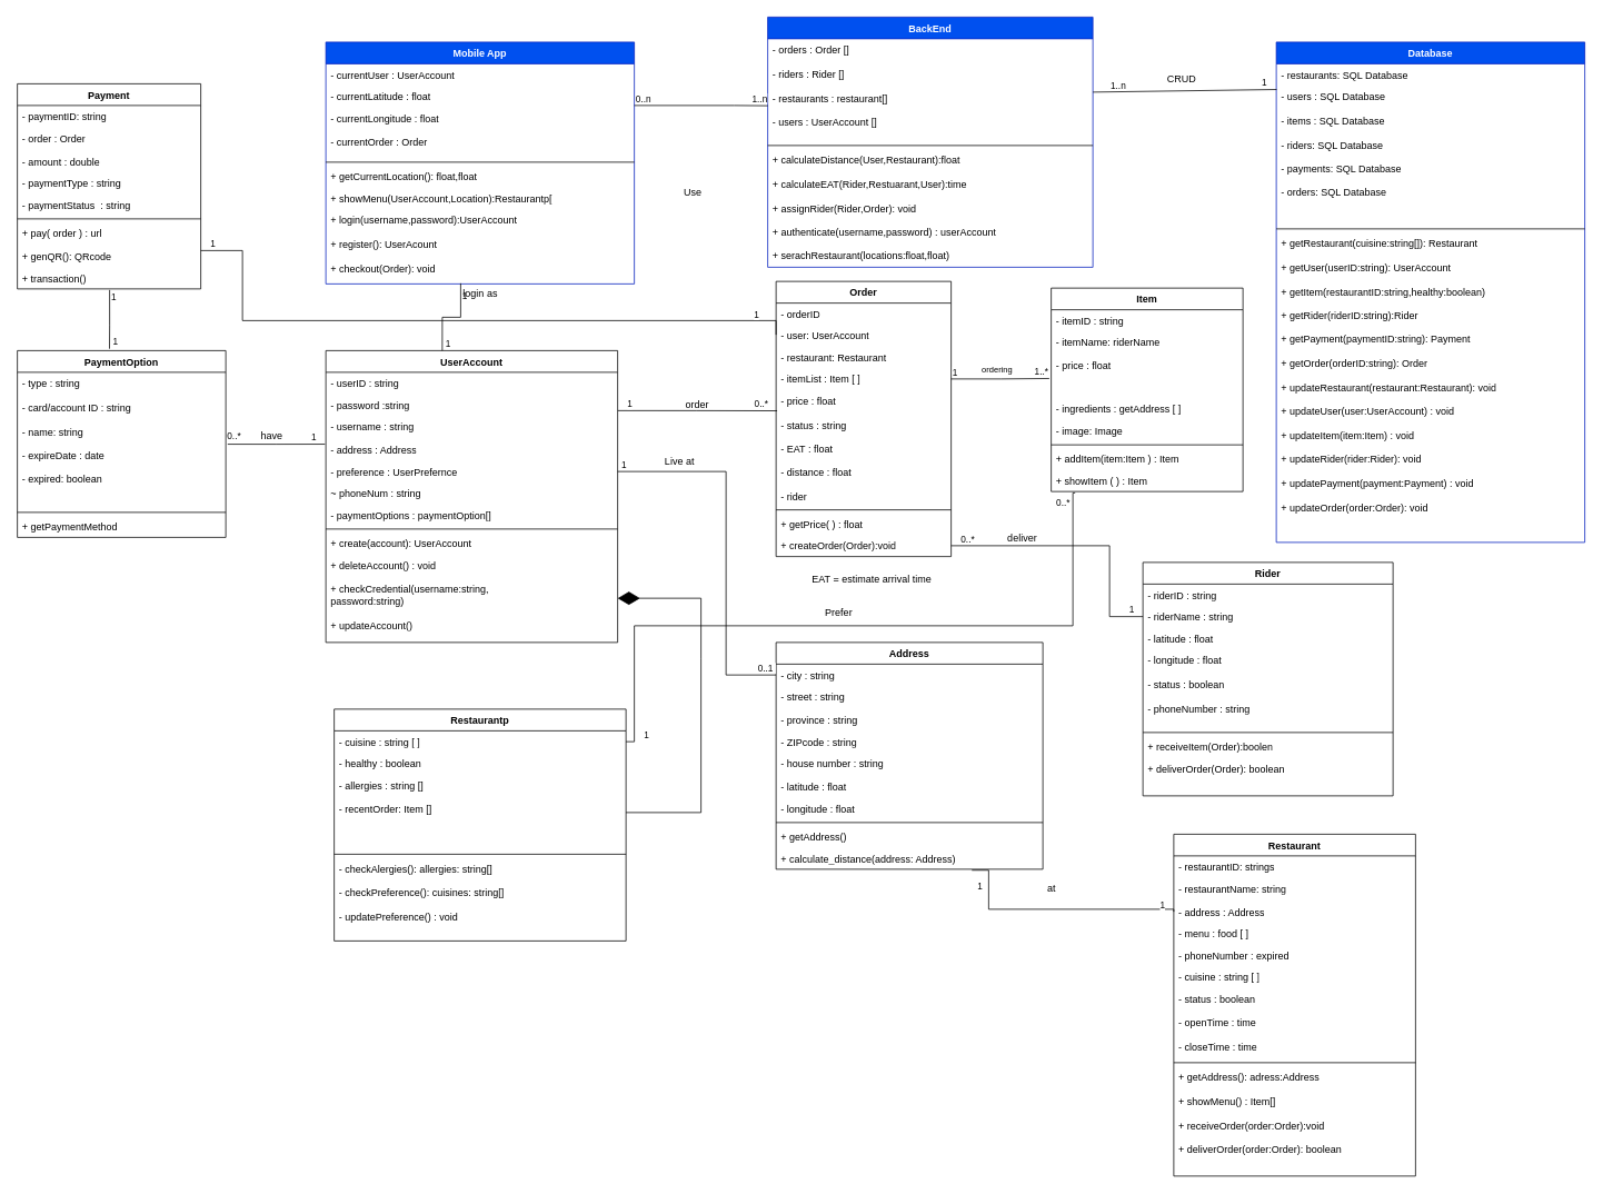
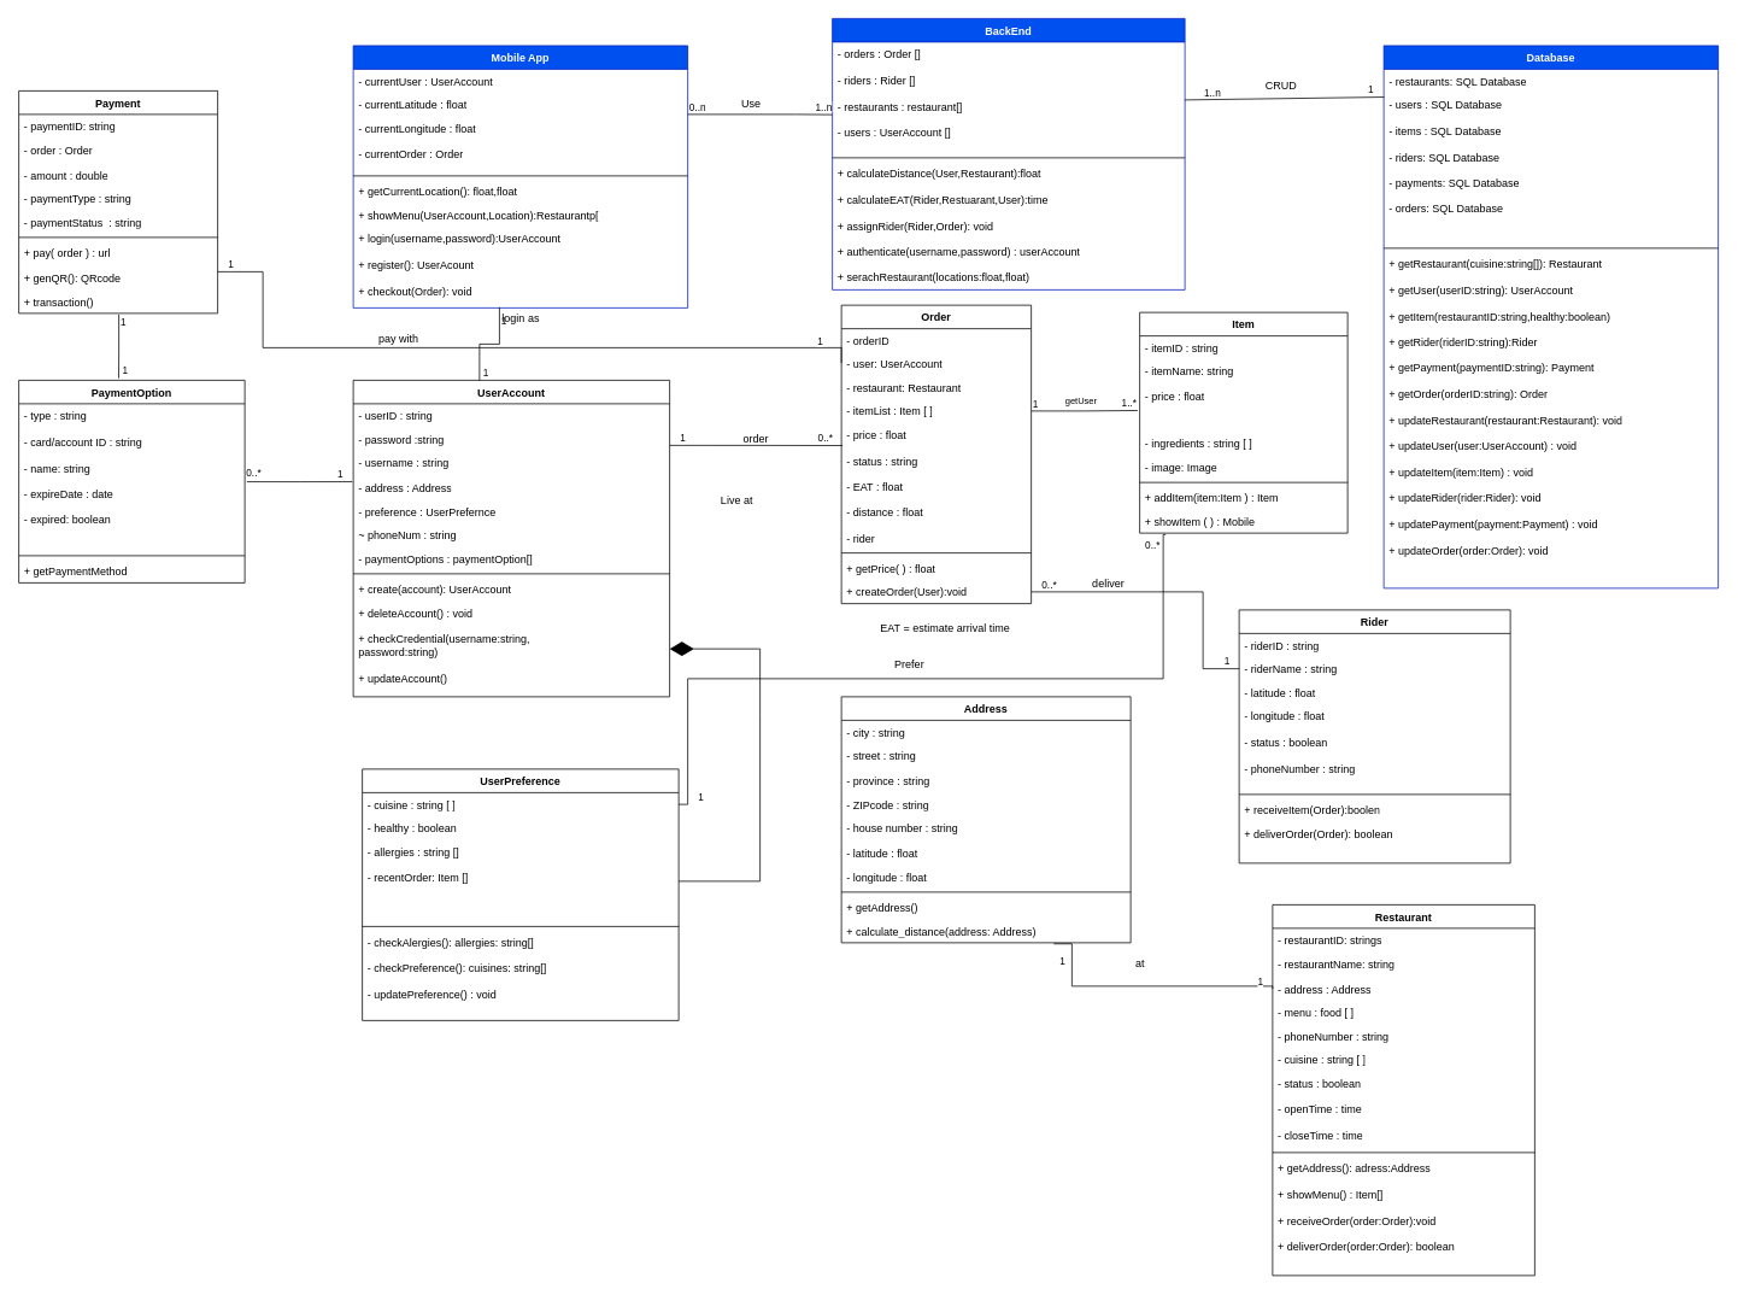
- <mxCell id="156" value="Use" style="text;html=1;align=center;verticalAlign=middle;resizable=0;points=[];autosize=1;strokeColor=none;fillColor=none;" vertex="1" parent="1"><mxGeometry x="805" y="215" width="50" height="30" as="geometry" /></mxCell>
+ <mxCell id="156" value="Use" style="text;html=1;align=center;verticalAlign=middle;resizable=0;points=[];autosize=1;strokeColor=none;fillColor=none;" vertex="1" parent="1"><mxGeometry x="805" y="100" width="50" height="30" as="geometry" /></mxCell>
+ <mxCell id="137" value="pay with" style="text;html=1;align=center;verticalAlign=middle;resizable=0;points=[];autosize=1;strokeColor=none;fillColor=none;" vertex="1" parent="1"><mxGeometry x="400" y="360" width="80" height="30" as="geometry" /></mxCell>
- <mxCell id="71" value="- itemName: riderName" style="text;strokeColor=none;fillColor=none;align=left;verticalAlign=top;spacingLeft=4;spacingRight=4;overflow=hidden;rotatable=0;points=[[0,0.5],[1,0.5]];portConstraint=eastwest;whiteSpace=wrap;html=1;labelBackgroundColor=none;" vertex="1" parent="69"><mxGeometry y="52" width="230" height="28" as="geometry" /></mxCell>
+ <mxCell id="71" value="- itemName: string" style="text;strokeColor=none;fillColor=none;align=left;verticalAlign=top;spacingLeft=4;spacingRight=4;overflow=hidden;rotatable=0;points=[[0,0.5],[1,0.5]];portConstraint=eastwest;whiteSpace=wrap;html=1;labelBackgroundColor=none;" vertex="1" parent="69"><mxGeometry y="52" width="230" height="28" as="geometry" /></mxCell>
- <mxCell id="106" value="&lt;font style=&quot;font-size: 10px;&quot;&gt;ordering&lt;/font&gt;" style="text;html=1;align=center;verticalAlign=middle;resizable=0;points=[];autosize=1;strokeColor=none;fillColor=none;" vertex="1" parent="102"><mxGeometry width="70" height="30" as="geometry" /></mxCell>
+ <mxCell id="106" value="&lt;font style=&quot;font-size: 10px;&quot;&gt;getUser&lt;/font&gt;" style="text;html=1;align=center;verticalAlign=middle;resizable=0;points=[];autosize=1;strokeColor=none;fillColor=none;" vertex="1" parent="102"><mxGeometry width="70" height="30" as="geometry" /></mxCell>
- <mxCell id="74" value="- ingredients : getAddress [ ]" style="text;strokeColor=none;fillColor=none;align=left;verticalAlign=top;spacingLeft=4;spacingRight=4;overflow=hidden;rotatable=0;points=[[0,0.5],[1,0.5]];portConstraint=eastwest;whiteSpace=wrap;html=1;labelBackgroundColor=none;" vertex="1" parent="69"><mxGeometry y="132" width="230" height="26" as="geometry" /></mxCell>
+ <mxCell id="74" value="- ingredients : string [ ]" style="text;strokeColor=none;fillColor=none;align=left;verticalAlign=top;spacingLeft=4;spacingRight=4;overflow=hidden;rotatable=0;points=[[0,0.5],[1,0.5]];portConstraint=eastwest;whiteSpace=wrap;html=1;labelBackgroundColor=none;" vertex="1" parent="69"><mxGeometry y="132" width="230" height="26" as="geometry" /></mxCell>
- <mxCell id="113" value="have" style="text;html=1;align=center;verticalAlign=middle;resizable=0;points=[];autosize=1;strokeColor=none;fillColor=none;" vertex="1" parent="1"><mxGeometry x="300" y="508" width="50" height="30" as="geometry" /></mxCell>
- <mxCell id="78" value="+ showItem ( ) : Item" style="text;strokeColor=none;fillColor=none;align=left;verticalAlign=top;spacingLeft=4;spacingRight=4;overflow=hidden;rotatable=0;points=[[0,0.5],[1,0.5]];portConstraint=eastwest;whiteSpace=wrap;html=1;labelBackgroundColor=none;" vertex="1" parent="69"><mxGeometry y="218" width="230" height="26" as="geometry" /></mxCell>
+ <mxCell id="78" value="+ showItem ( ) : Mobile" style="text;strokeColor=none;fillColor=none;align=left;verticalAlign=top;spacingLeft=4;spacingRight=4;overflow=hidden;rotatable=0;points=[[0,0.5],[1,0.5]];portConstraint=eastwest;whiteSpace=wrap;html=1;labelBackgroundColor=none;" vertex="1" parent="69"><mxGeometry y="218" width="230" height="26" as="geometry" /></mxCell>
- <mxCell id="99" value="" style="endArrow=none;html=1;edgeStyle=orthogonalEdgeStyle;rounded=0;exitX=1;exitY=0.5;exitDx=0;exitDy=0;entryX=0;entryY=0.5;entryDx=0;entryDy=0;" edge="1" parent="1" source="14" target="21"><mxGeometry relative="1" as="geometry"><mxPoint x="1330" y="550" as="sourcePoint" /><mxPoint x="1490" y="550" as="targetPoint" /><Array as="points"><mxPoint x="870" y="565" /><mxPoint x="870" y="809" /></Array></mxGeometry></mxCell>
- <mxCell id="100" value="&amp;nbsp;1" style="edgeLabel;resizable=0;html=1;align=left;verticalAlign=bottom;" connectable="0" vertex="1" parent="99"><mxGeometry x="-1" relative="1" as="geometry" /></mxCell>
- <mxCell id="101" value="0..1&amp;nbsp;" style="edgeLabel;resizable=0;html=1;align=right;verticalAlign=bottom;" connectable="0" vertex="1" parent="99"><mxGeometry x="1" relative="1" as="geometry" /></mxCell>
- <mxCell id="50" value="+ createOrder(Order):void" style="text;strokeColor=none;fillColor=none;align=left;verticalAlign=top;spacingLeft=4;spacingRight=4;overflow=hidden;rotatable=0;points=[[0,0.5],[1,0.5]];portConstraint=eastwest;whiteSpace=wrap;html=1;labelBackgroundColor=none;" vertex="1" parent="42"><mxGeometry y="304" width="210" height="26" as="geometry" /></mxCell>
+ <mxCell id="50" value="+ createOrder(User):void" style="text;strokeColor=none;fillColor=none;align=left;verticalAlign=top;spacingLeft=4;spacingRight=4;overflow=hidden;rotatable=0;points=[[0,0.5],[1,0.5]];portConstraint=eastwest;whiteSpace=wrap;html=1;labelBackgroundColor=none;" vertex="1" parent="42"><mxGeometry y="304" width="210" height="26" as="geometry" /></mxCell>
- <mxCell id="2" value="Restaurantp" style="swimlane;fontStyle=1;align=center;verticalAlign=top;childLayout=stackLayout;horizontal=1;startSize=26;horizontalStack=0;resizeParent=1;resizeParentMax=0;resizeLast=0;collapsible=1;marginBottom=0;whiteSpace=wrap;html=1;labelBackgroundColor=none;" vertex="1" parent="1"><mxGeometry x="400" y="850" width="350" height="278" as="geometry"><mxRectangle x="120" y="120" width="70" height="30" as="alternateBounds" /></mxGeometry></mxCell>
+ <mxCell id="2" value="UserPreference" style="swimlane;fontStyle=1;align=center;verticalAlign=top;childLayout=stackLayout;horizontal=1;startSize=26;horizontalStack=0;resizeParent=1;resizeParentMax=0;resizeLast=0;collapsible=1;marginBottom=0;whiteSpace=wrap;html=1;labelBackgroundColor=none;" vertex="1" parent="1"><mxGeometry x="400" y="850" width="350" height="278" as="geometry"><mxRectangle x="120" y="120" width="70" height="30" as="alternateBounds" /></mxGeometry></mxCell>
- <mxCell id="64" value="- phoneNumber : expired" style="text;strokeColor=none;fillColor=none;align=left;verticalAlign=top;spacingLeft=4;spacingRight=4;overflow=hidden;rotatable=0;points=[[0,0.5],[1,0.5]];portConstraint=eastwest;whiteSpace=wrap;html=1;labelBackgroundColor=none;" vertex="1" parent="59"><mxGeometry y="132" width="290" height="26" as="geometry" /></mxCell>
+ <mxCell id="64" value="- phoneNumber : string" style="text;strokeColor=none;fillColor=none;align=left;verticalAlign=top;spacingLeft=4;spacingRight=4;overflow=hidden;rotatable=0;points=[[0,0.5],[1,0.5]];portConstraint=eastwest;whiteSpace=wrap;html=1;labelBackgroundColor=none;" vertex="1" parent="59"><mxGeometry y="132" width="290" height="26" as="geometry" /></mxCell>
